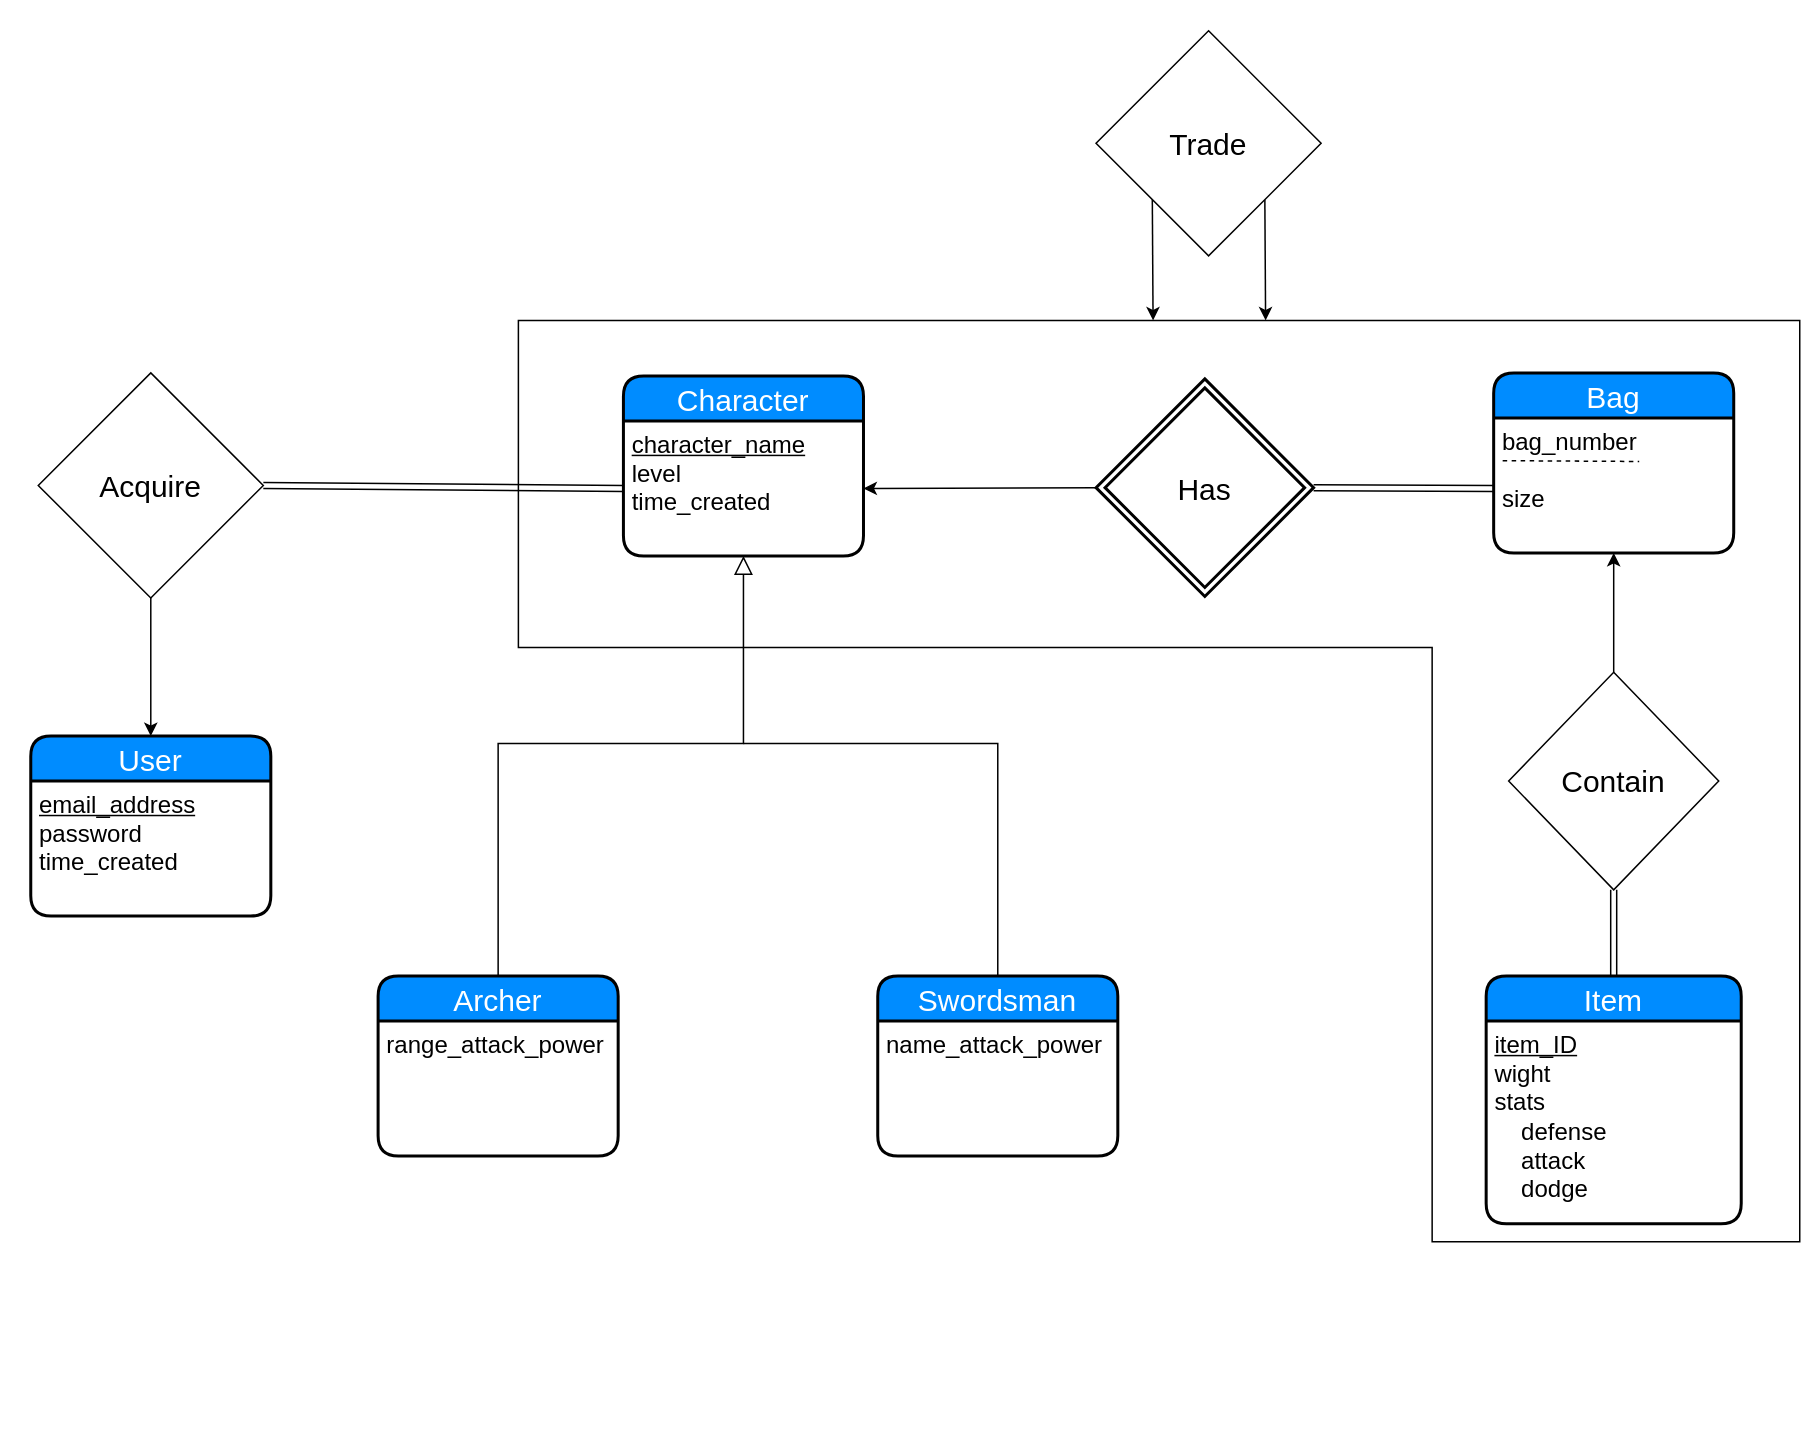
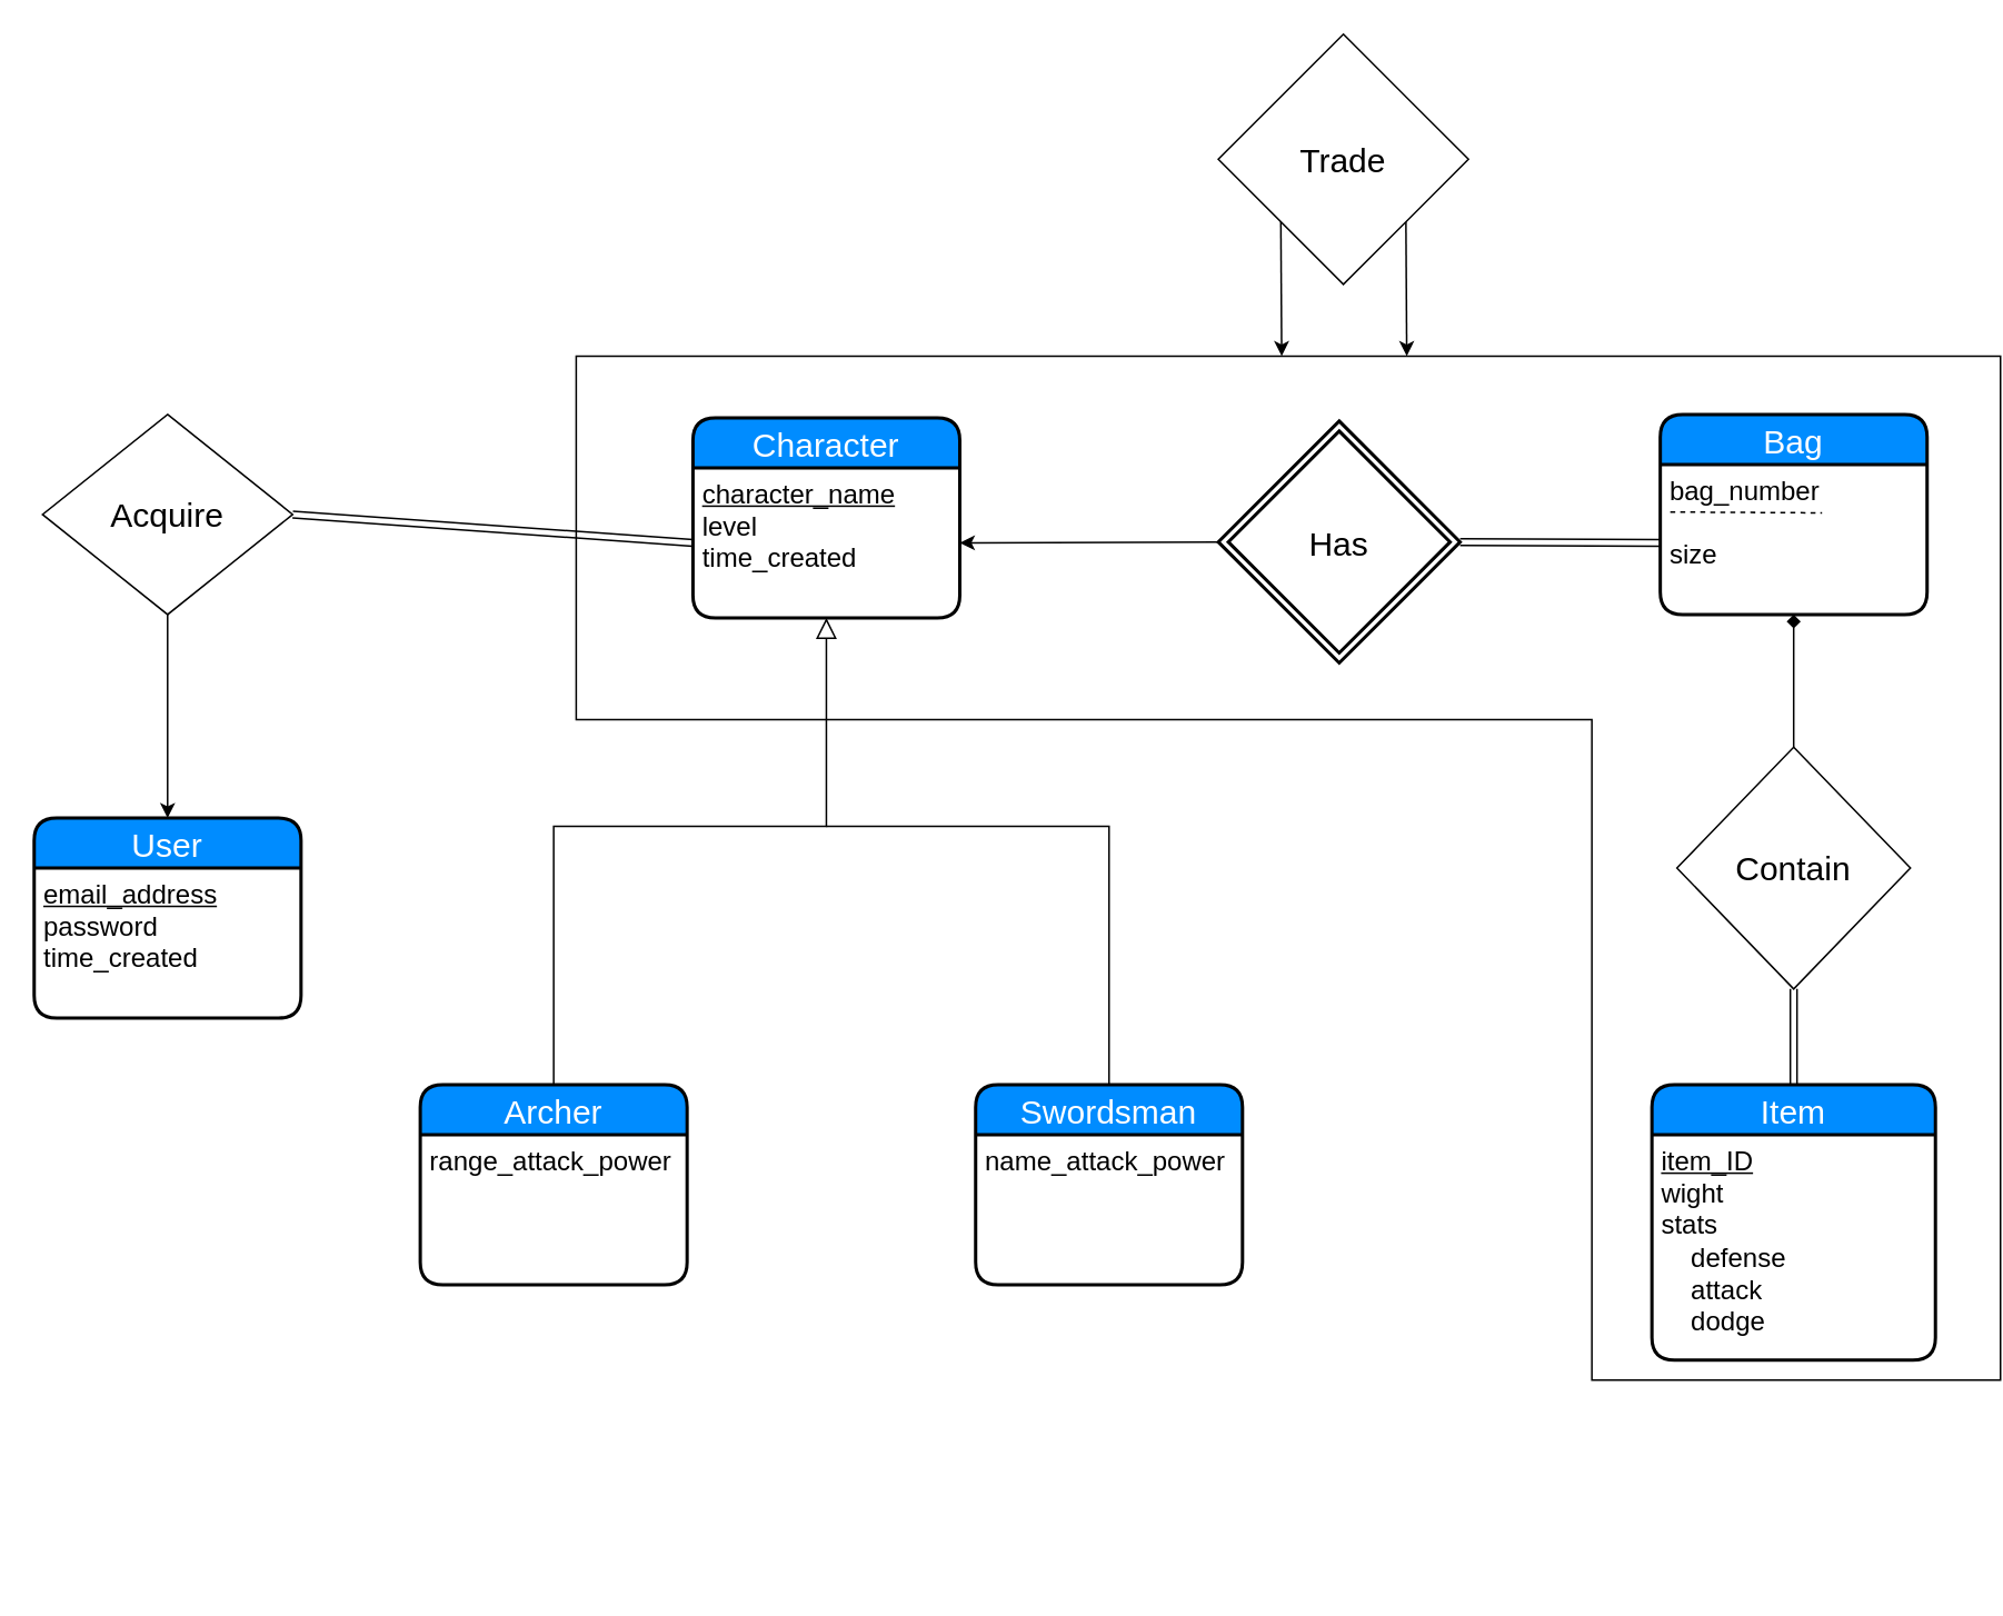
- <mxCell id="19" value="&lt;font style=&quot;font-size: 20px;&quot;&gt;Acquire&lt;/font&gt;" style="rhombus;whiteSpace=wrap;html=1;rounded=0;fontSize=20;" parent="1" vertex="1"><mxGeometry x="25" y="248" width="150" height="150" as="geometry" /></mxCell>
+ <mxCell id="19" value="&lt;font style=&quot;font-size: 20px;&quot;&gt;Acquire&lt;/font&gt;" style="rhombus;whiteSpace=wrap;html=1;rounded=0;fontSize=20;" parent="1" vertex="1"><mxGeometry x="25" y="248" width="150" height="120" as="geometry" /></mxCell>
- <mxCell id="28" value="" style="endArrow=classic;html=1;strokeColor=#000000;entryX=0.5;entryY=1;entryDx=0;entryDy=0;exitX=0.5;exitY=0;exitDx=0;exitDy=0;endFill=1;" parent="1" source="23" target="11" edge="1"><mxGeometry width="50" height="50" relative="1" as="geometry"><mxPoint x="-45" y="840" as="sourcePoint" /><mxPoint x="5" y="790" as="targetPoint" /></mxGeometry></mxCell>
+ <mxCell id="28" value="" style="endArrow=diamond;html=1;strokeColor=#000000;entryX=0.5;entryY=1;entryDx=0;entryDy=0;exitX=0.5;exitY=0;exitDx=0;exitDy=0;endFill=1;" parent="1" source="23" target="11" edge="1"><mxGeometry width="50" height="50" relative="1" as="geometry"><mxPoint x="-45" y="840" as="sourcePoint" /><mxPoint x="5" y="790" as="targetPoint" /></mxGeometry></mxCell>
